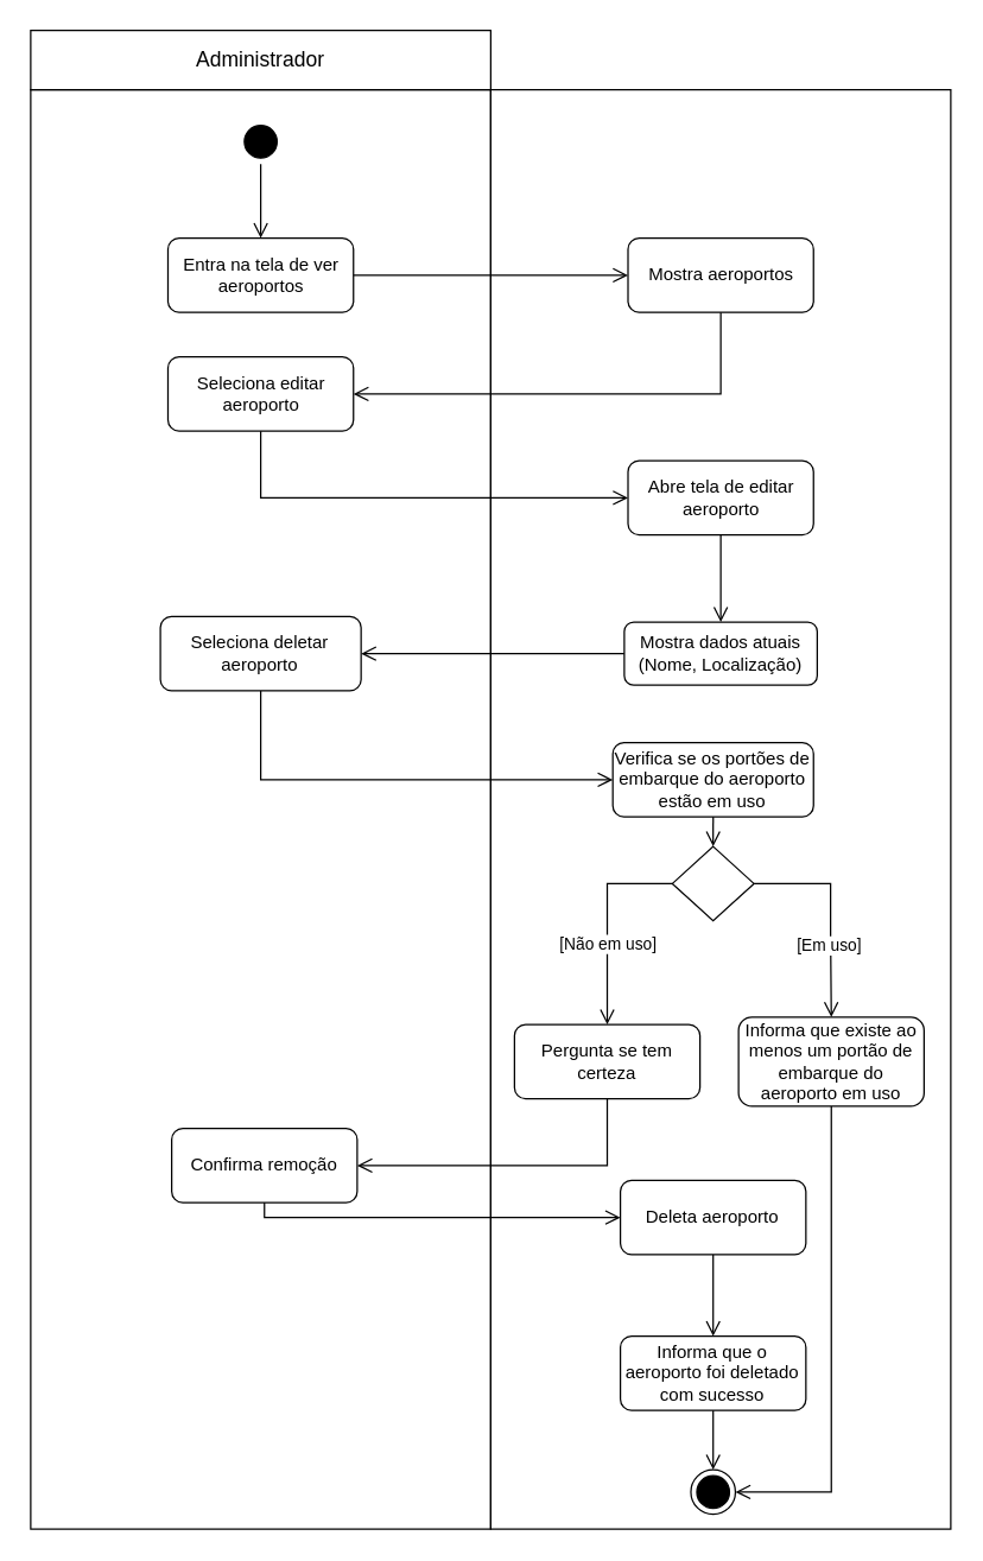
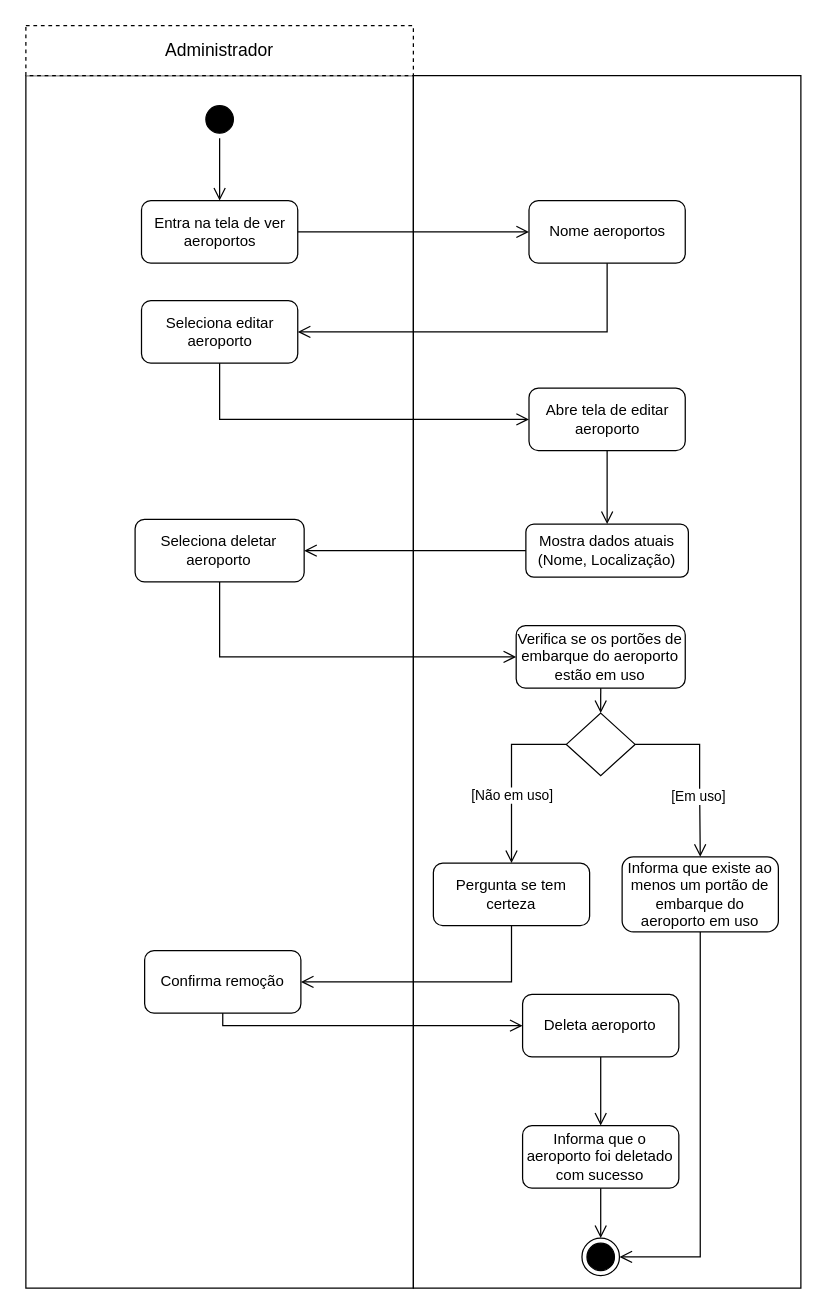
- <mxCell id="4" value="&lt;font style=&quot;font-size: 14px;&quot;&gt;Administrador&lt;/font&gt;" style="rounded=0;whiteSpace=wrap;html=1;" vertex="1" parent="1"><mxGeometry x="20" y="20" width="310" height="40" as="geometry" /></mxCell>
+ <mxCell id="4" value="&lt;font style=&quot;font-size: 14px;&quot;&gt;Administrador&lt;/font&gt;" style="rounded=0;whiteSpace=wrap;html=1;dashed=1;" vertex="1" parent="1"><mxGeometry x="20" y="20" width="310" height="40" as="geometry" /></mxCell>
- <mxCell id="15" value="Mostra aeroportos" style="rounded=1;whiteSpace=wrap;html=1;" vertex="1" parent="1"><mxGeometry x="422.5" y="160" width="125" height="50" as="geometry" /></mxCell>
+ <mxCell id="15" value="Nome aeroportos" style="rounded=1;whiteSpace=wrap;html=1;" vertex="1" parent="1"><mxGeometry x="422.5" y="160" width="125" height="50" as="geometry" /></mxCell>
